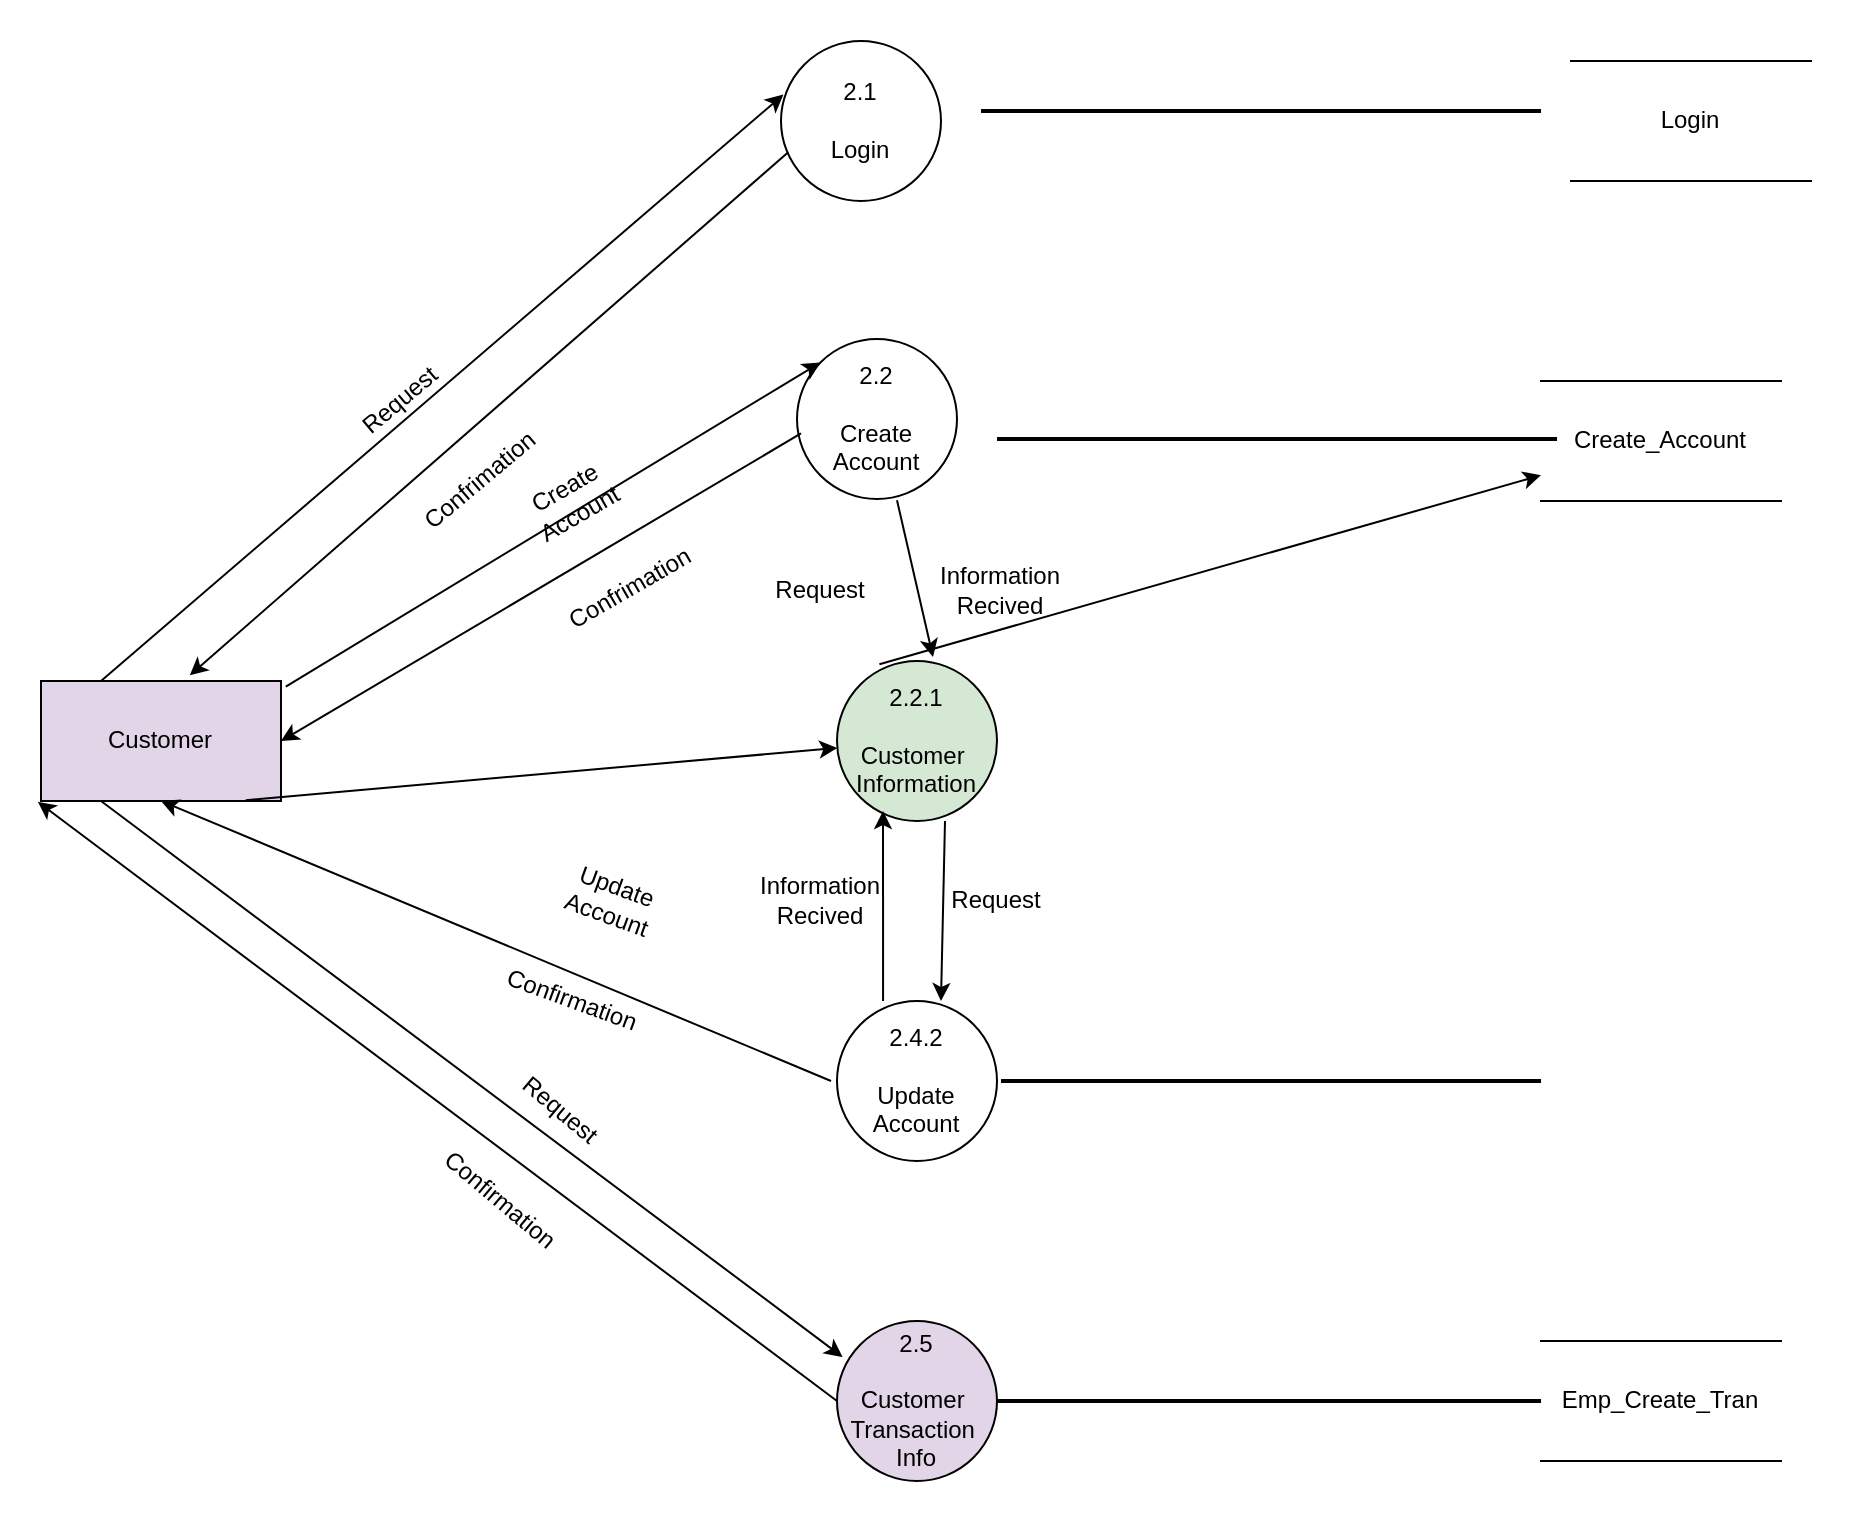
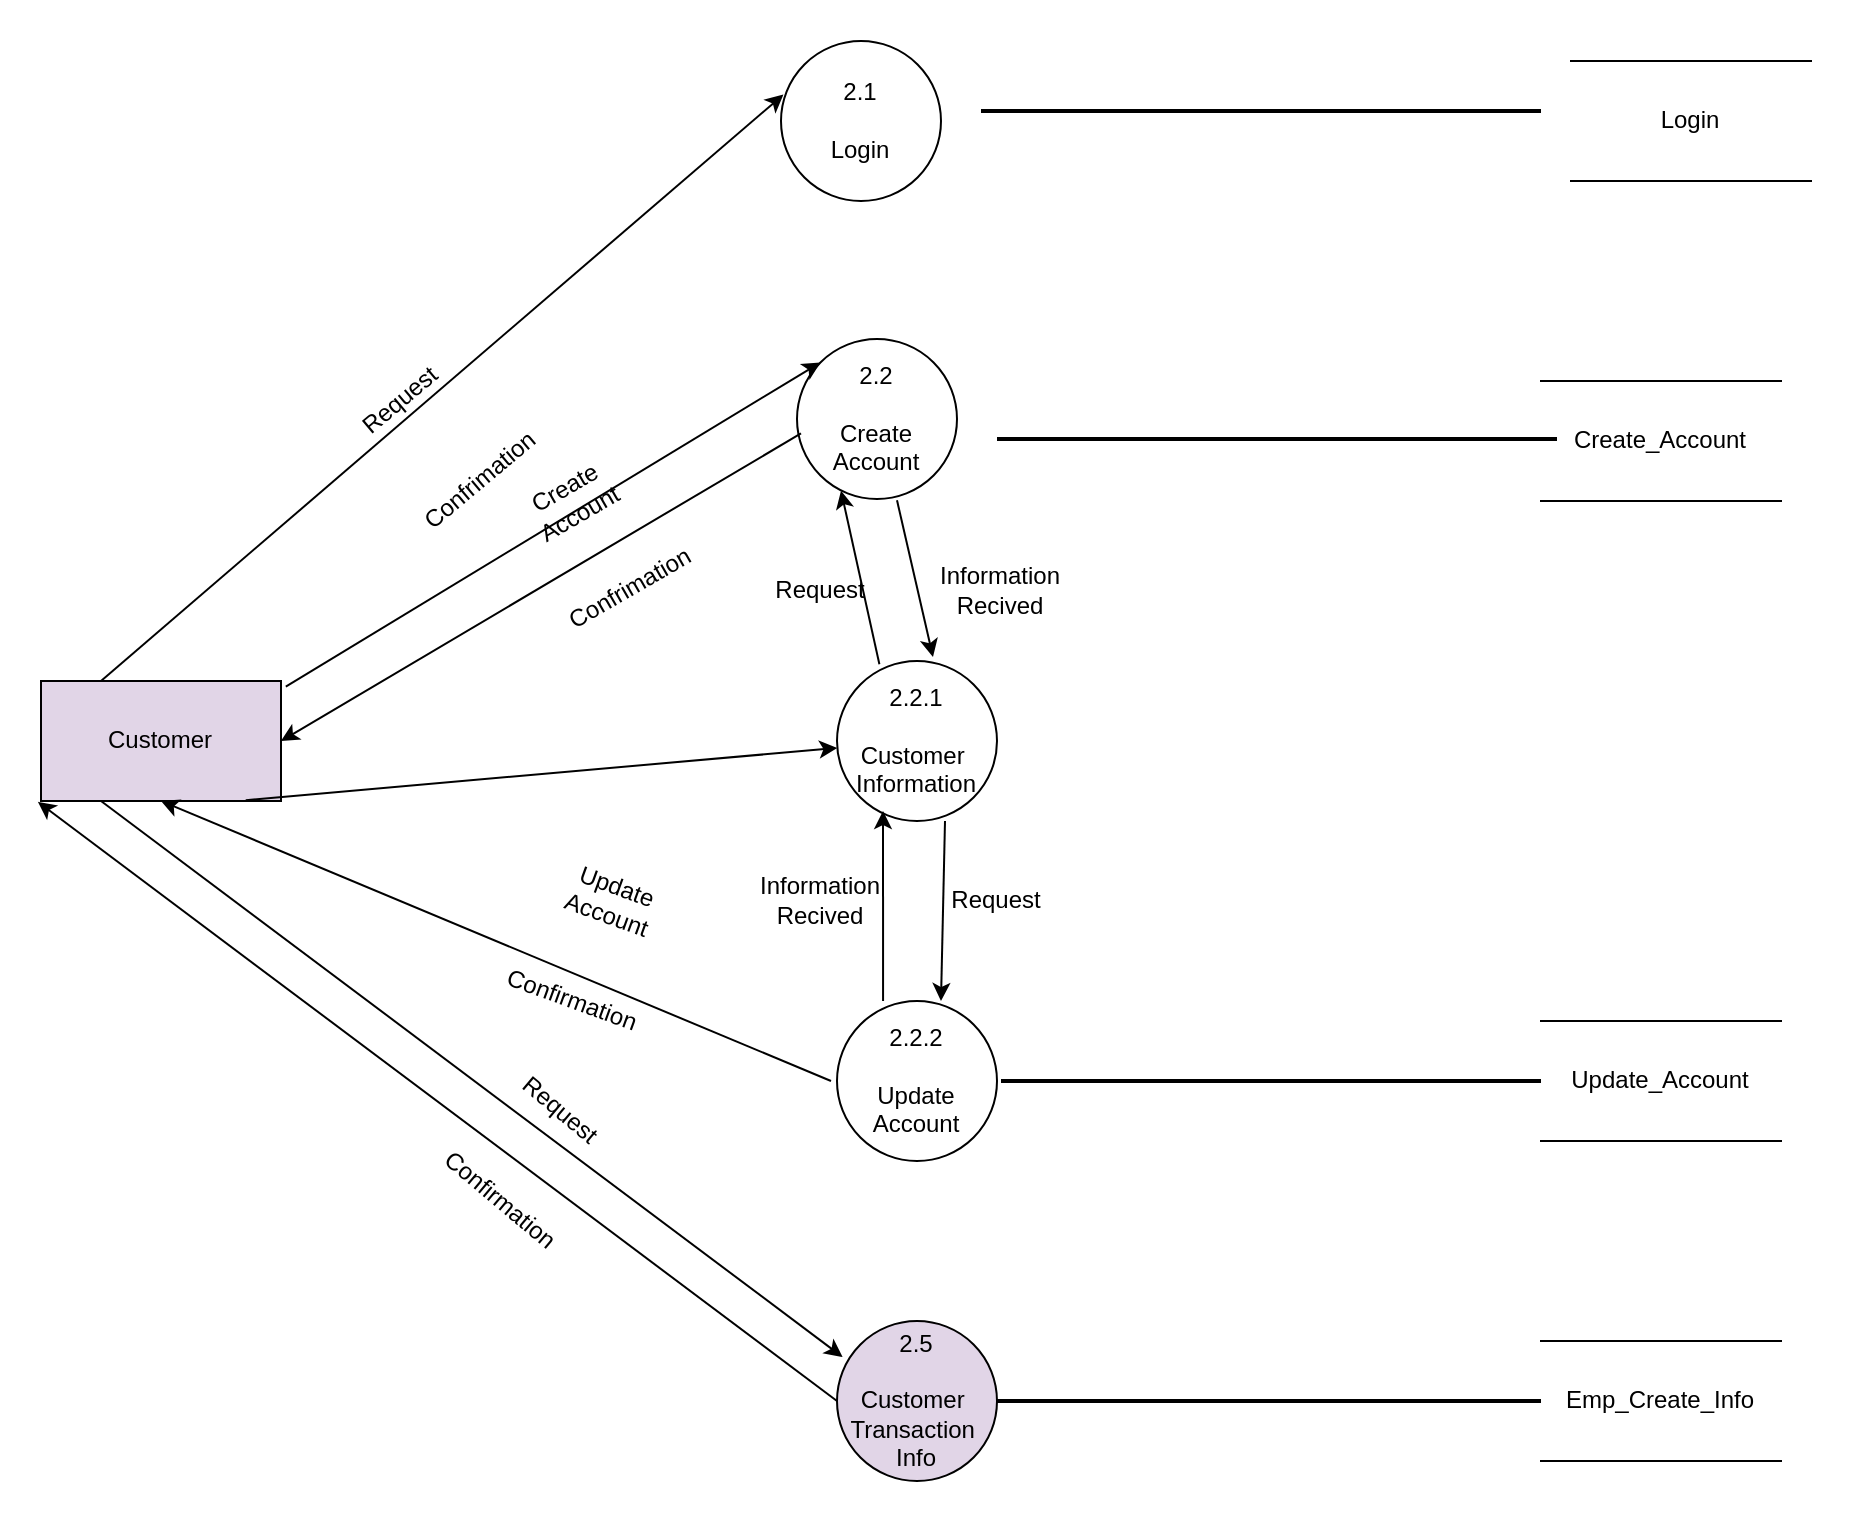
- <mxCell id="8" value="" style="endArrow=classic;html=1;entryX=0.62;entryY=-0.047;entryDx=0;entryDy=0;exitX=0.045;exitY=0.695;exitDx=0;exitDy=0;exitPerimeter=0;entryPerimeter=0;" parent="1" source="3" target="2" edge="1"><mxGeometry width="50" height="50" relative="1" as="geometry"><mxPoint x="770" y="280" as="sourcePoint" /><mxPoint x="150" y="290" as="targetPoint" /><Array as="points" /></mxGeometry></mxCell>
- <mxCell id="32" value="" style="endArrow=classic;html=1;exitX=0.265;exitY=0.02;exitDx=0;exitDy=0;exitPerimeter=0;" parent="1" source="5" target="20" edge="1"><mxGeometry width="50" height="50" relative="1" as="geometry"><mxPoint x="410" y="330" as="sourcePoint" /><mxPoint x="460" y="280" as="targetPoint" /></mxGeometry></mxCell>
+ <mxCell id="32" value="" style="endArrow=classic;html=1;entryX=0.275;entryY=0.948;entryDx=0;entryDy=0;entryPerimeter=0;exitX=0.265;exitY=0.02;exitDx=0;exitDy=0;exitPerimeter=0;" parent="1" source="5" target="4" edge="1"><mxGeometry width="50" height="50" relative="1" as="geometry"><mxPoint x="410" y="330" as="sourcePoint" /><mxPoint x="460" y="280" as="targetPoint" /></mxGeometry></mxCell>
- <mxCell id="5" value="2.2.1&lt;br&gt;&lt;br&gt;Customer&amp;nbsp;&lt;br&gt;Information&lt;br&gt;" style="ellipse;whiteSpace=wrap;html=1;aspect=fixed;fillColor=#d5e8d4;" parent="1" vertex="1"><mxGeometry x="418" y="330" width="80" height="80" as="geometry" /></mxCell>
+ <mxCell id="5" value="2.2.1&lt;br&gt;&lt;br&gt;Customer&amp;nbsp;&lt;br&gt;Information&lt;br&gt;" style="ellipse;whiteSpace=wrap;html=1;aspect=fixed;" parent="1" vertex="1"><mxGeometry x="418" y="330" width="80" height="80" as="geometry" /></mxCell>
- <mxCell id="6" value="2.4.2&lt;br&gt;&lt;br&gt;Update&lt;br&gt;Account&lt;br&gt;" style="ellipse;whiteSpace=wrap;html=1;aspect=fixed;" parent="1" vertex="1"><mxGeometry x="418" y="500" width="80" height="80" as="geometry" /></mxCell>
+ <mxCell id="6" value="2.2.2&lt;br&gt;&lt;br&gt;Update&lt;br&gt;Account&lt;br&gt;" style="ellipse;whiteSpace=wrap;html=1;aspect=fixed;" parent="1" vertex="1"><mxGeometry x="418" y="500" width="80" height="80" as="geometry" /></mxCell>
+ <mxCell id="27" value="Update_Account" style="shape=partialRectangle;whiteSpace=wrap;html=1;left=0;right=0;fillColor=none;" parent="1" vertex="1"><mxGeometry x="770" y="510" width="120" height="60" as="geometry" /></mxCell>
- <mxCell id="25" value="Emp_Create_Tran" style="shape=partialRectangle;whiteSpace=wrap;html=1;left=0;right=0;fillColor=none;" parent="1" vertex="1"><mxGeometry x="770" y="670" width="120" height="60" as="geometry" /></mxCell>
+ <mxCell id="25" value="Emp_Create_Info" style="shape=partialRectangle;whiteSpace=wrap;html=1;left=0;right=0;fillColor=none;" parent="1" vertex="1"><mxGeometry x="770" y="670" width="120" height="60" as="geometry" /></mxCell>
